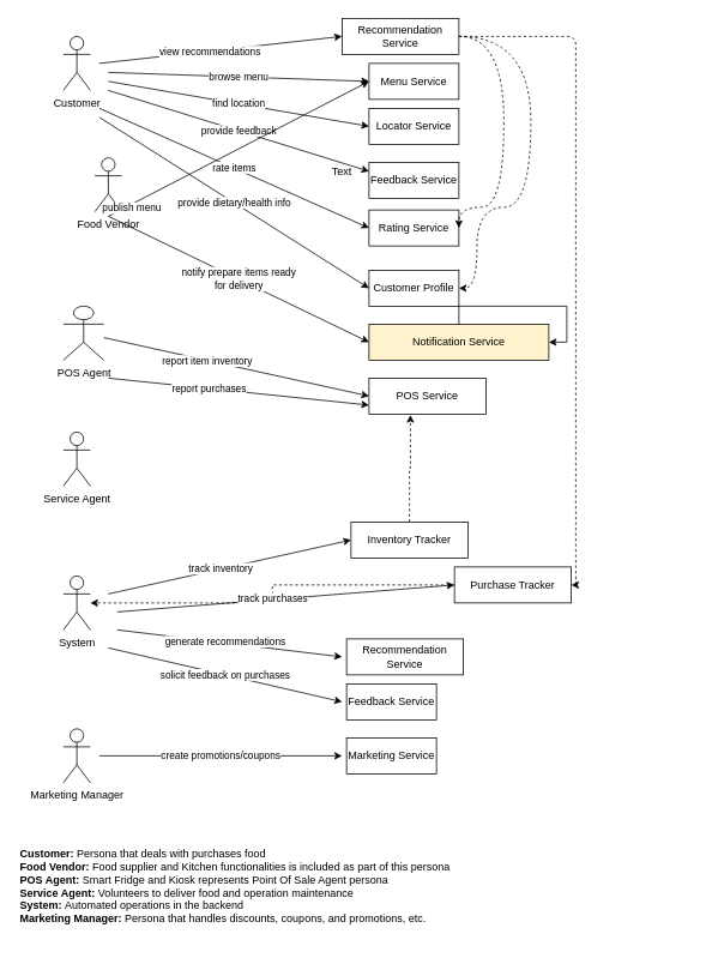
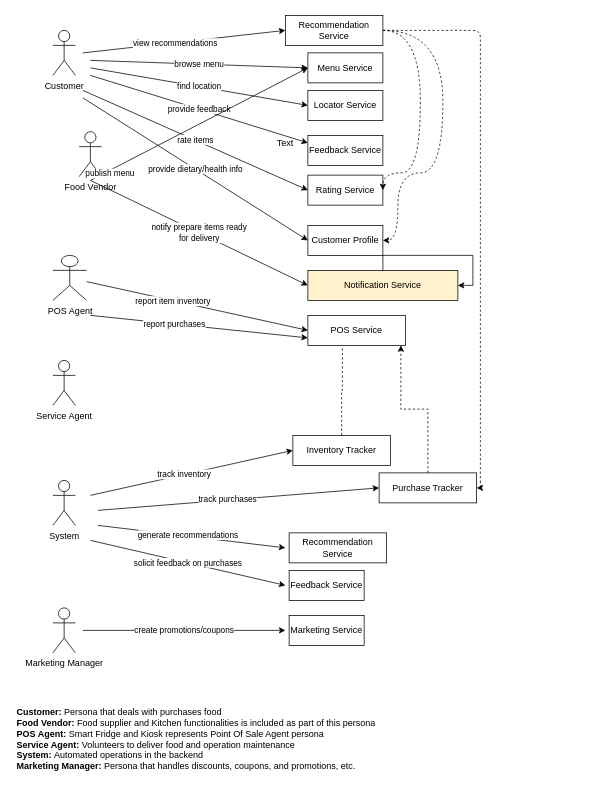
- <mxCell id="27" style="edgeStyle=orthogonalEdgeStyle;rounded=0;orthogonalLoop=1;jettySize=auto;html=1;entryX=0.354;entryY=1.025;entryDx=0;entryDy=0;entryPerimeter=0;dashed=1;" parent="1" source="28" target="22" edge="1"><mxGeometry relative="1" as="geometry" /></mxCell>
+ <mxCell id="27" style="edgeStyle=orthogonalEdgeStyle;rounded=0;orthogonalLoop=1;jettySize=auto;html=1;entryX=0.354;entryY=1.025;entryDx=0;entryDy=0;entryPerimeter=0;dashed=1;endArrow=none;" parent="1" source="28" target="22" edge="1"><mxGeometry relative="1" as="geometry" /></mxCell>
- <mxCell id="32" style="edgeStyle=orthogonalEdgeStyle;rounded=0;orthogonalLoop=1;jettySize=auto;html=1;dashed=1;" parent="1" source="33" target="6" edge="1"><mxGeometry relative="1" as="geometry" /></mxCell>
+ <mxCell id="32" style="edgeStyle=orthogonalEdgeStyle;rounded=0;orthogonalLoop=1;jettySize=auto;html=1;entryX=0.954;entryY=1;entryDx=0;entryDy=0;entryPerimeter=0;dashed=1;" parent="1" source="33" target="22" edge="1"><mxGeometry relative="1" as="geometry" /></mxCell>
